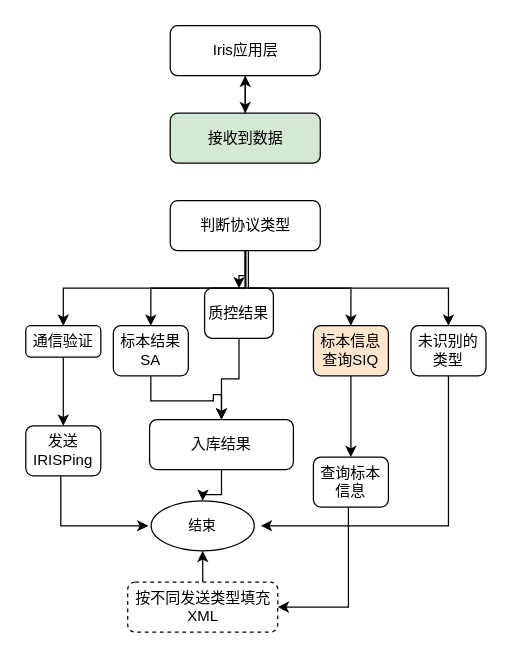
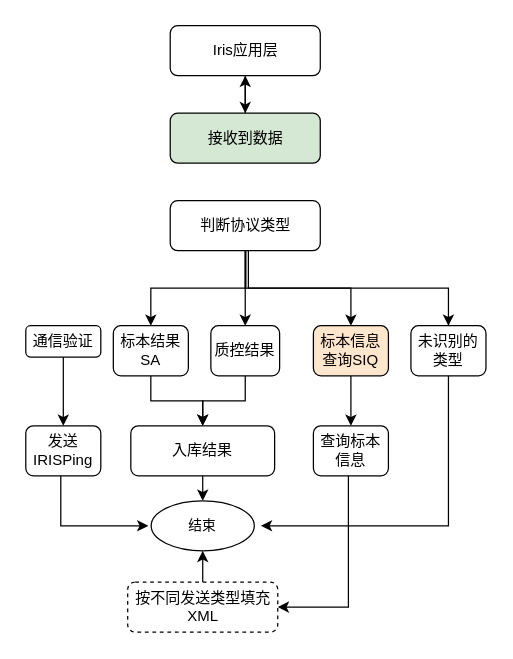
- <mxCell id="17" style="edgeStyle=orthogonalEdgeStyle;rounded=0;orthogonalLoop=1;jettySize=auto;html=1;entryX=0.5;entryY=1;entryDx=0;entryDy=0;endArrow=none;endFill=0;startArrow=classic;startFill=1;" edge="1" parent="1" source="19" target="8"><mxGeometry relative="1" as="geometry"><Array as="points"><mxPoint x="50" y="230" /><mxPoint x="196" y="230" /></Array></mxGeometry></mxCell>
- <mxCell id="13" value="质控结果" style="rounded=1;whiteSpace=wrap;html=1;fontSize=12;glass=0;strokeWidth=1;shadow=0;" vertex="1" parent="1"><mxGeometry x="163" y="230" width="55" height="40" as="geometry" /></mxCell>
+ <mxCell id="13" value="质控结果" style="rounded=1;whiteSpace=wrap;html=1;fontSize=12;glass=0;strokeWidth=1;shadow=0;" vertex="1" parent="1"><mxGeometry x="168" y="260" width="55" height="40" as="geometry" /></mxCell>
- <mxCell id="23" value="入库结果" style="rounded=1;whiteSpace=wrap;html=1;fontSize=12;glass=0;strokeWidth=1;shadow=0;" vertex="1" parent="1"><mxGeometry x="119" y="335" width="115" height="40" as="geometry" /></mxCell>
+ <mxCell id="23" value="入库结果" style="rounded=1;whiteSpace=wrap;html=1;fontSize=12;glass=0;strokeWidth=1;shadow=0;" vertex="1" parent="1"><mxGeometry x="104" y="340" width="115" height="40" as="geometry" /></mxCell>
- <mxCell id="25" value="查询标本信息" style="rounded=1;whiteSpace=wrap;html=1;fontSize=12;glass=0;strokeWidth=1;shadow=0;" vertex="1" parent="1"><mxGeometry x="250" y="365" width="60" height="40" as="geometry" /></mxCell>
+ <mxCell id="25" value="查询标本信息" style="rounded=1;whiteSpace=wrap;html=1;fontSize=12;glass=0;strokeWidth=1;shadow=0;" vertex="1" parent="1"><mxGeometry x="250" y="340" width="60" height="40" as="geometry" /></mxCell>
